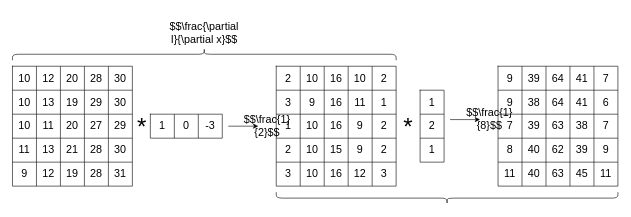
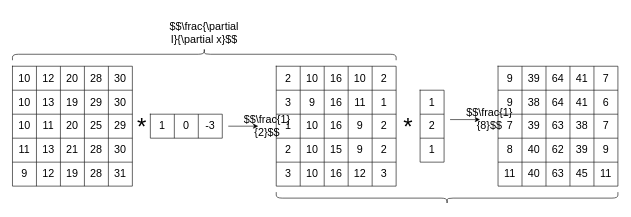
- <mxCell id="19" value="27" style="shape=partialRectangle;html=1;whiteSpace=wrap;connectable=0;fillColor=none;top=0;left=0;bottom=0;right=0;overflow=hidden;pointerEvents=1;fontSize=18;" parent="15" vertex="1"><mxGeometry x="120" width="40" height="40" as="geometry" /></mxCell>
+ <mxCell id="19" value="25" style="shape=partialRectangle;html=1;whiteSpace=wrap;connectable=0;fillColor=none;top=0;left=0;bottom=0;right=0;overflow=hidden;pointerEvents=1;fontSize=18;" parent="15" vertex="1"><mxGeometry x="120" width="40" height="40" as="geometry" /></mxCell>
